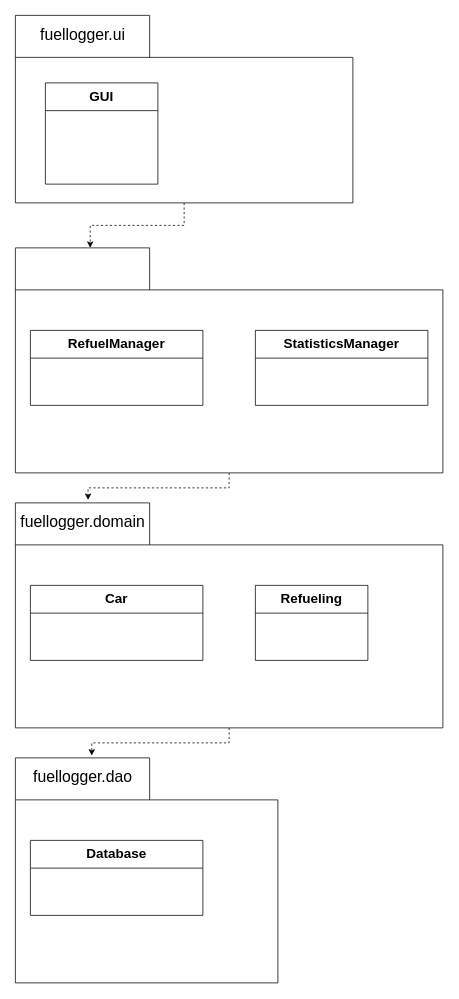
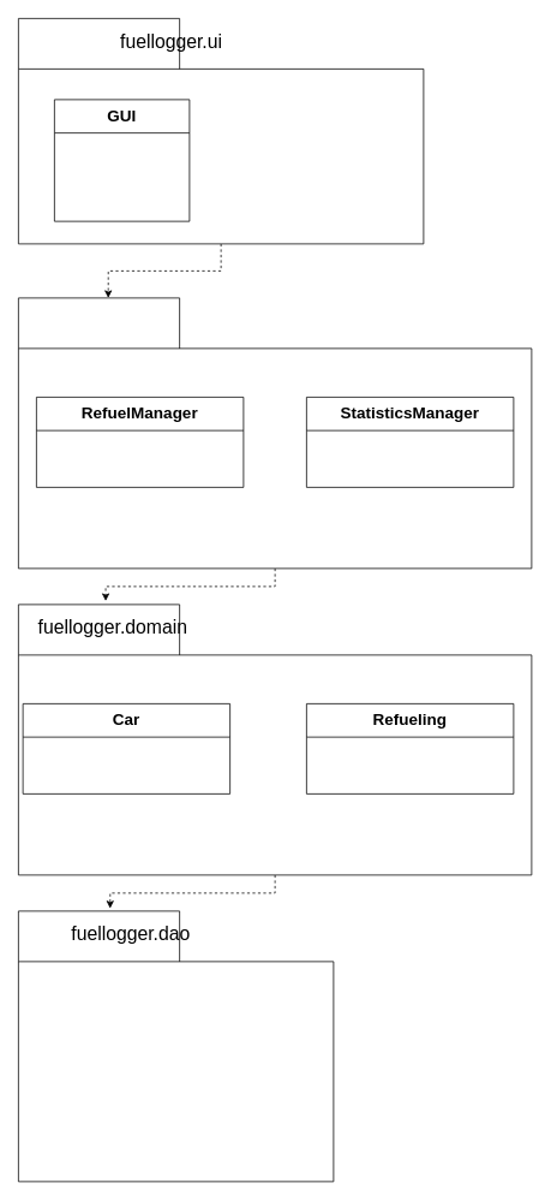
- <mxCell id="7" value="&lt;font style=&quot;font-size: 21px&quot;&gt;fuellogger.ui&lt;/font&gt;" style="text;html=1;strokeColor=none;fillColor=none;align=center;verticalAlign=middle;whiteSpace=wrap;rounded=0;" parent="1" vertex="1"><mxGeometry x="30" y="30" width="160" height="30" as="geometry" /></mxCell>
+ <mxCell id="7" value="&lt;font style=&quot;font-size: 21px&quot;&gt;fuellogger.ui&lt;/font&gt;" style="text;html=1;strokeColor=none;fillColor=none;align=center;verticalAlign=middle;whiteSpace=wrap;rounded=0;" parent="1" vertex="1"><mxGeometry x="110" y="30" width="160" height="30" as="geometry" /></mxCell>
- <mxCell id="10" value="&lt;font style=&quot;font-size: 21px&quot;&gt;fuellogger.domain&lt;/font&gt;" style="text;html=1;strokeColor=none;fillColor=none;align=center;verticalAlign=middle;whiteSpace=wrap;rounded=0;" parent="1" vertex="1"><mxGeometry x="30" y="680" width="160" height="30" as="geometry" /></mxCell>
+ <mxCell id="10" value="&lt;font style=&quot;font-size: 21px&quot;&gt;fuellogger.domain&lt;/font&gt;" style="text;html=1;strokeColor=none;fillColor=none;align=center;verticalAlign=middle;whiteSpace=wrap;rounded=0;" parent="1" vertex="1"><mxGeometry x="45" y="680" width="160" height="30" as="geometry" /></mxCell>
- <mxCell id="15" value="Car" style="swimlane;fontStyle=1;align=center;verticalAlign=top;childLayout=stackLayout;horizontal=1;startSize=37;horizontalStack=0;resizeParent=1;resizeParentMax=0;resizeLast=0;collapsible=1;marginBottom=0;fontSize=18;" parent="1" vertex="1"><mxGeometry x="40" y="780" width="230" height="100" as="geometry" /></mxCell>
+ <mxCell id="15" value="Car" style="swimlane;fontStyle=1;align=center;verticalAlign=top;childLayout=stackLayout;horizontal=1;startSize=37;horizontalStack=0;resizeParent=1;resizeParentMax=0;resizeLast=0;collapsible=1;marginBottom=0;fontSize=18;" parent="1" vertex="1"><mxGeometry x="25" y="780" width="230" height="100" as="geometry" /></mxCell>
- <mxCell id="16" value="Refueling" style="swimlane;fontStyle=1;align=center;verticalAlign=top;childLayout=stackLayout;horizontal=1;startSize=37;horizontalStack=0;resizeParent=1;resizeParentMax=0;resizeLast=0;collapsible=1;marginBottom=0;fontSize=18;" parent="1" vertex="1"><mxGeometry x="340" y="780" width="150" height="100" as="geometry" /></mxCell>
+ <mxCell id="16" value="Refueling" style="swimlane;fontStyle=1;align=center;verticalAlign=top;childLayout=stackLayout;horizontal=1;startSize=37;horizontalStack=0;resizeParent=1;resizeParentMax=0;resizeLast=0;collapsible=1;marginBottom=0;fontSize=18;" parent="1" vertex="1"><mxGeometry x="340" y="780" width="230" height="100" as="geometry" /></mxCell>
- <mxCell id="11" value="&lt;font style=&quot;font-size: 21px&quot;&gt;fuellogger.dao&lt;/font&gt;" style="text;html=1;strokeColor=none;fillColor=none;align=center;verticalAlign=middle;whiteSpace=wrap;rounded=0;" parent="1" vertex="1"><mxGeometry x="30" y="1020" width="160" height="30" as="geometry" /></mxCell>
+ <mxCell id="11" value="&lt;font style=&quot;font-size: 21px&quot;&gt;fuellogger.dao&lt;/font&gt;" style="text;html=1;strokeColor=none;fillColor=none;align=center;verticalAlign=middle;whiteSpace=wrap;rounded=0;" parent="1" vertex="1"><mxGeometry x="65" y="1020" width="160" height="30" as="geometry" /></mxCell>
- <mxCell id="17" value="Database" style="swimlane;fontStyle=1;align=center;verticalAlign=top;childLayout=stackLayout;horizontal=1;startSize=37;horizontalStack=0;resizeParent=1;resizeParentMax=0;resizeLast=0;collapsible=1;marginBottom=0;fontSize=18;" parent="1" vertex="1"><mxGeometry x="40" y="1120" width="230" height="100" as="geometry" /></mxCell>
